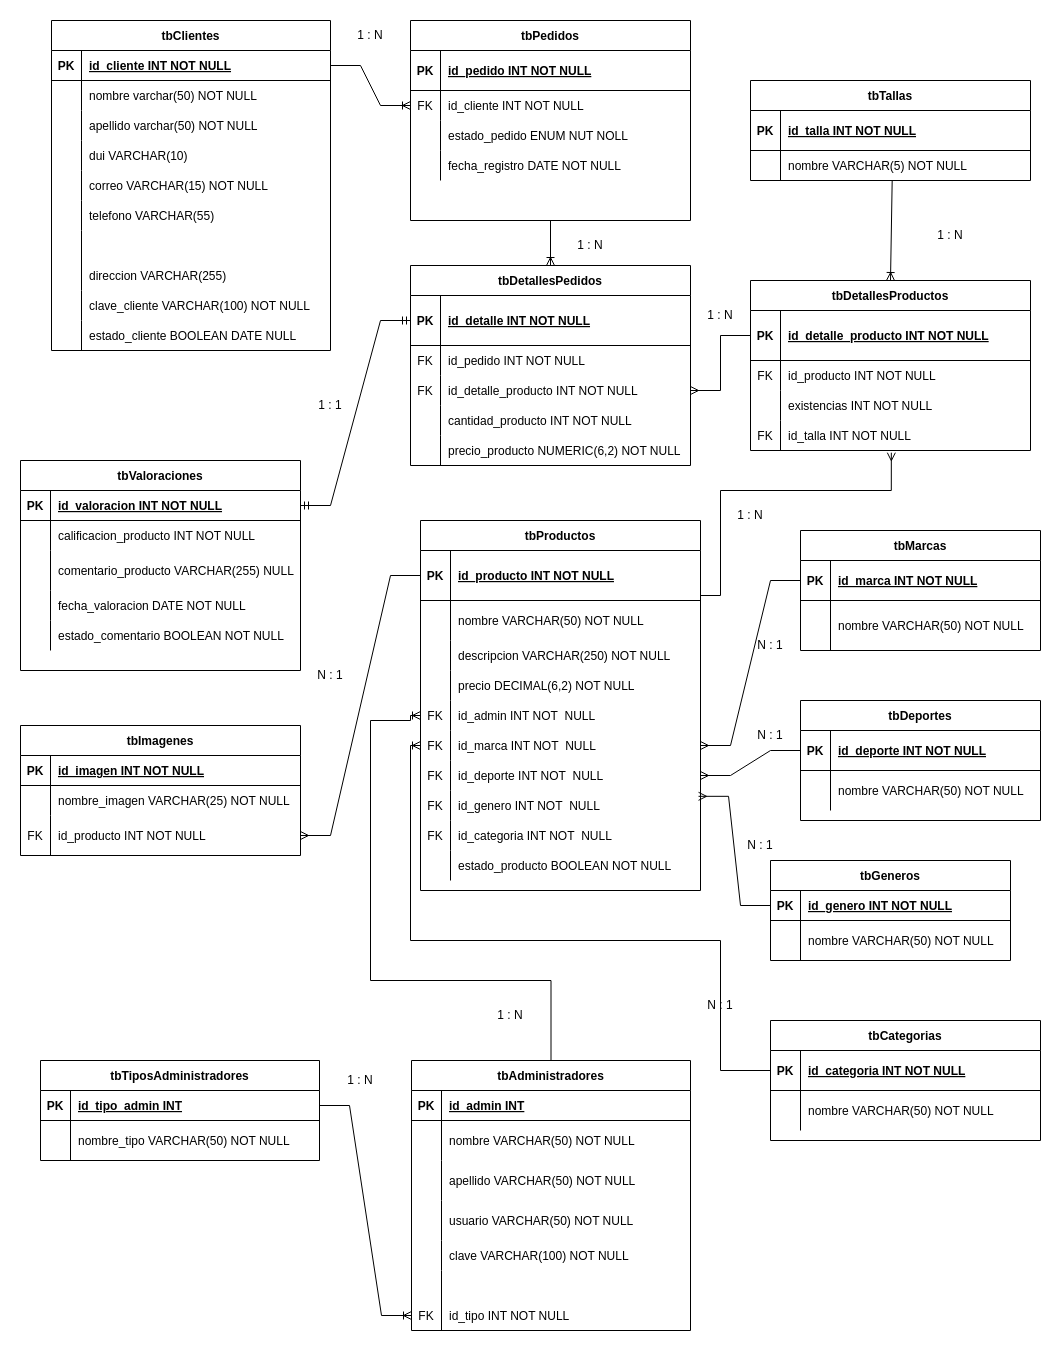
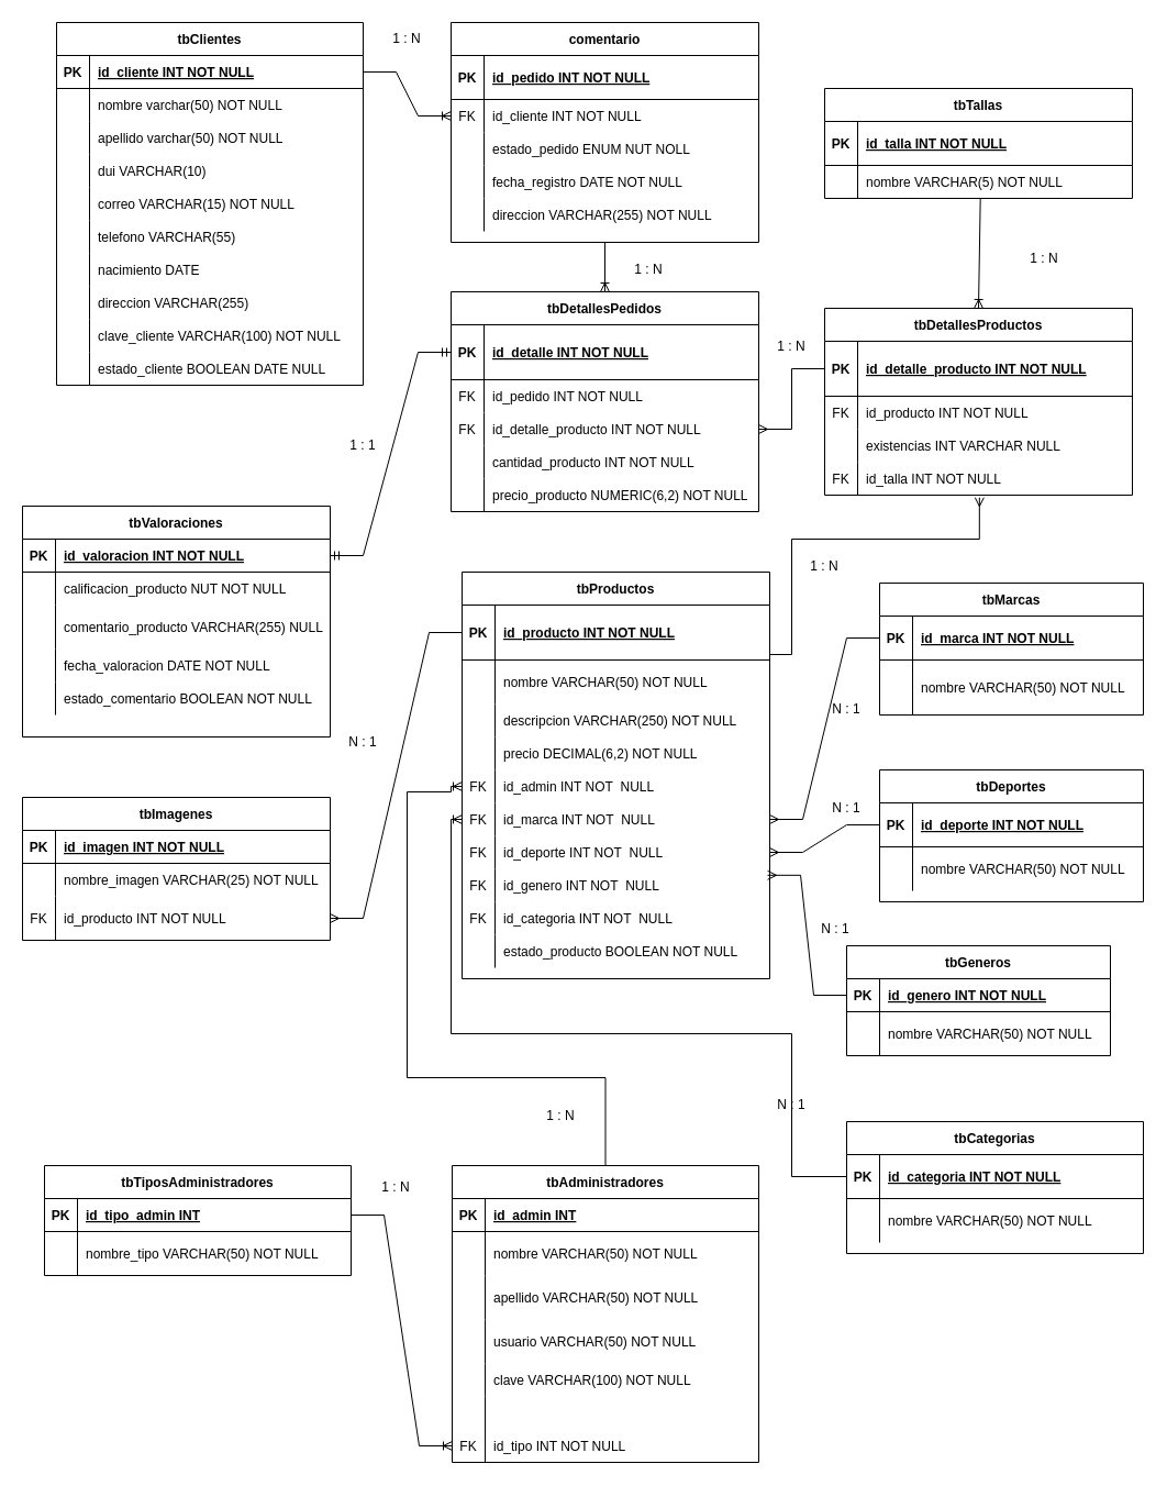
- <mxCell id="115" value="tbPedidos" style="shape=table;startSize=30;container=1;collapsible=1;childLayout=tableLayout;fixedRows=1;rowLines=0;fontStyle=1;align=center;resizeLast=1;" parent="1" vertex="1"><mxGeometry x="410" y="20" width="280" height="200" as="geometry" /></mxCell>
+ <mxCell id="115" value="comentario" style="shape=table;startSize=30;container=1;collapsible=1;childLayout=tableLayout;fixedRows=1;rowLines=0;fontStyle=1;align=center;resizeLast=1;" parent="1" vertex="1"><mxGeometry x="410" y="20" width="280" height="200" as="geometry" /></mxCell>
+ <mxCell id="130" value="direccion VARCHAR(255) NOT NULL" style="shape=partialRectangle;overflow=hidden;connectable=0;fillColor=none;top=0;left=0;bottom=0;right=0;align=left;spacingLeft=6;" parent="128" vertex="1"><mxGeometry x="30" width="250" height="30" as="geometry"><mxRectangle width="250" height="30" as="alternateBounds" /></mxGeometry></mxCell>
+ <mxCell id="30" value="nacimiento DATE" style="shape=partialRectangle;overflow=hidden;connectable=0;fillColor=none;top=0;left=0;bottom=0;right=0;align=left;spacingLeft=6;" parent="28" vertex="1"><mxGeometry x="30" width="249" height="30" as="geometry"><mxRectangle width="249" height="30" as="alternateBounds" /></mxGeometry></mxCell>
- <mxCell id="197" value="existencias INT NOT NULL" style="shape=partialRectangle;overflow=hidden;connectable=0;fillColor=none;top=0;left=0;bottom=0;right=0;align=left;spacingLeft=6;" parent="195" vertex="1"><mxGeometry x="30" width="250" height="30" as="geometry"><mxRectangle width="250" height="30" as="alternateBounds" /></mxGeometry></mxCell>
+ <mxCell id="197" value="existencias INT VARCHAR NULL" style="shape=partialRectangle;overflow=hidden;connectable=0;fillColor=none;top=0;left=0;bottom=0;right=0;align=left;spacingLeft=6;" parent="195" vertex="1"><mxGeometry x="30" width="250" height="30" as="geometry"><mxRectangle width="250" height="30" as="alternateBounds" /></mxGeometry></mxCell>
- <mxCell id="98" value="calificacion_producto INT NOT NULL" style="shape=partialRectangle;overflow=hidden;connectable=0;fillColor=none;top=0;left=0;bottom=0;right=0;align=left;spacingLeft=6;" parent="96" vertex="1"><mxGeometry x="30" width="250" height="30" as="geometry"><mxRectangle width="250" height="30" as="alternateBounds" /></mxGeometry></mxCell>
+ <mxCell id="98" value="calificacion_producto NUT NOT NULL" style="shape=partialRectangle;overflow=hidden;connectable=0;fillColor=none;top=0;left=0;bottom=0;right=0;align=left;spacingLeft=6;" parent="96" vertex="1"><mxGeometry x="30" width="250" height="30" as="geometry"><mxRectangle width="250" height="30" as="alternateBounds" /></mxGeometry></mxCell>
